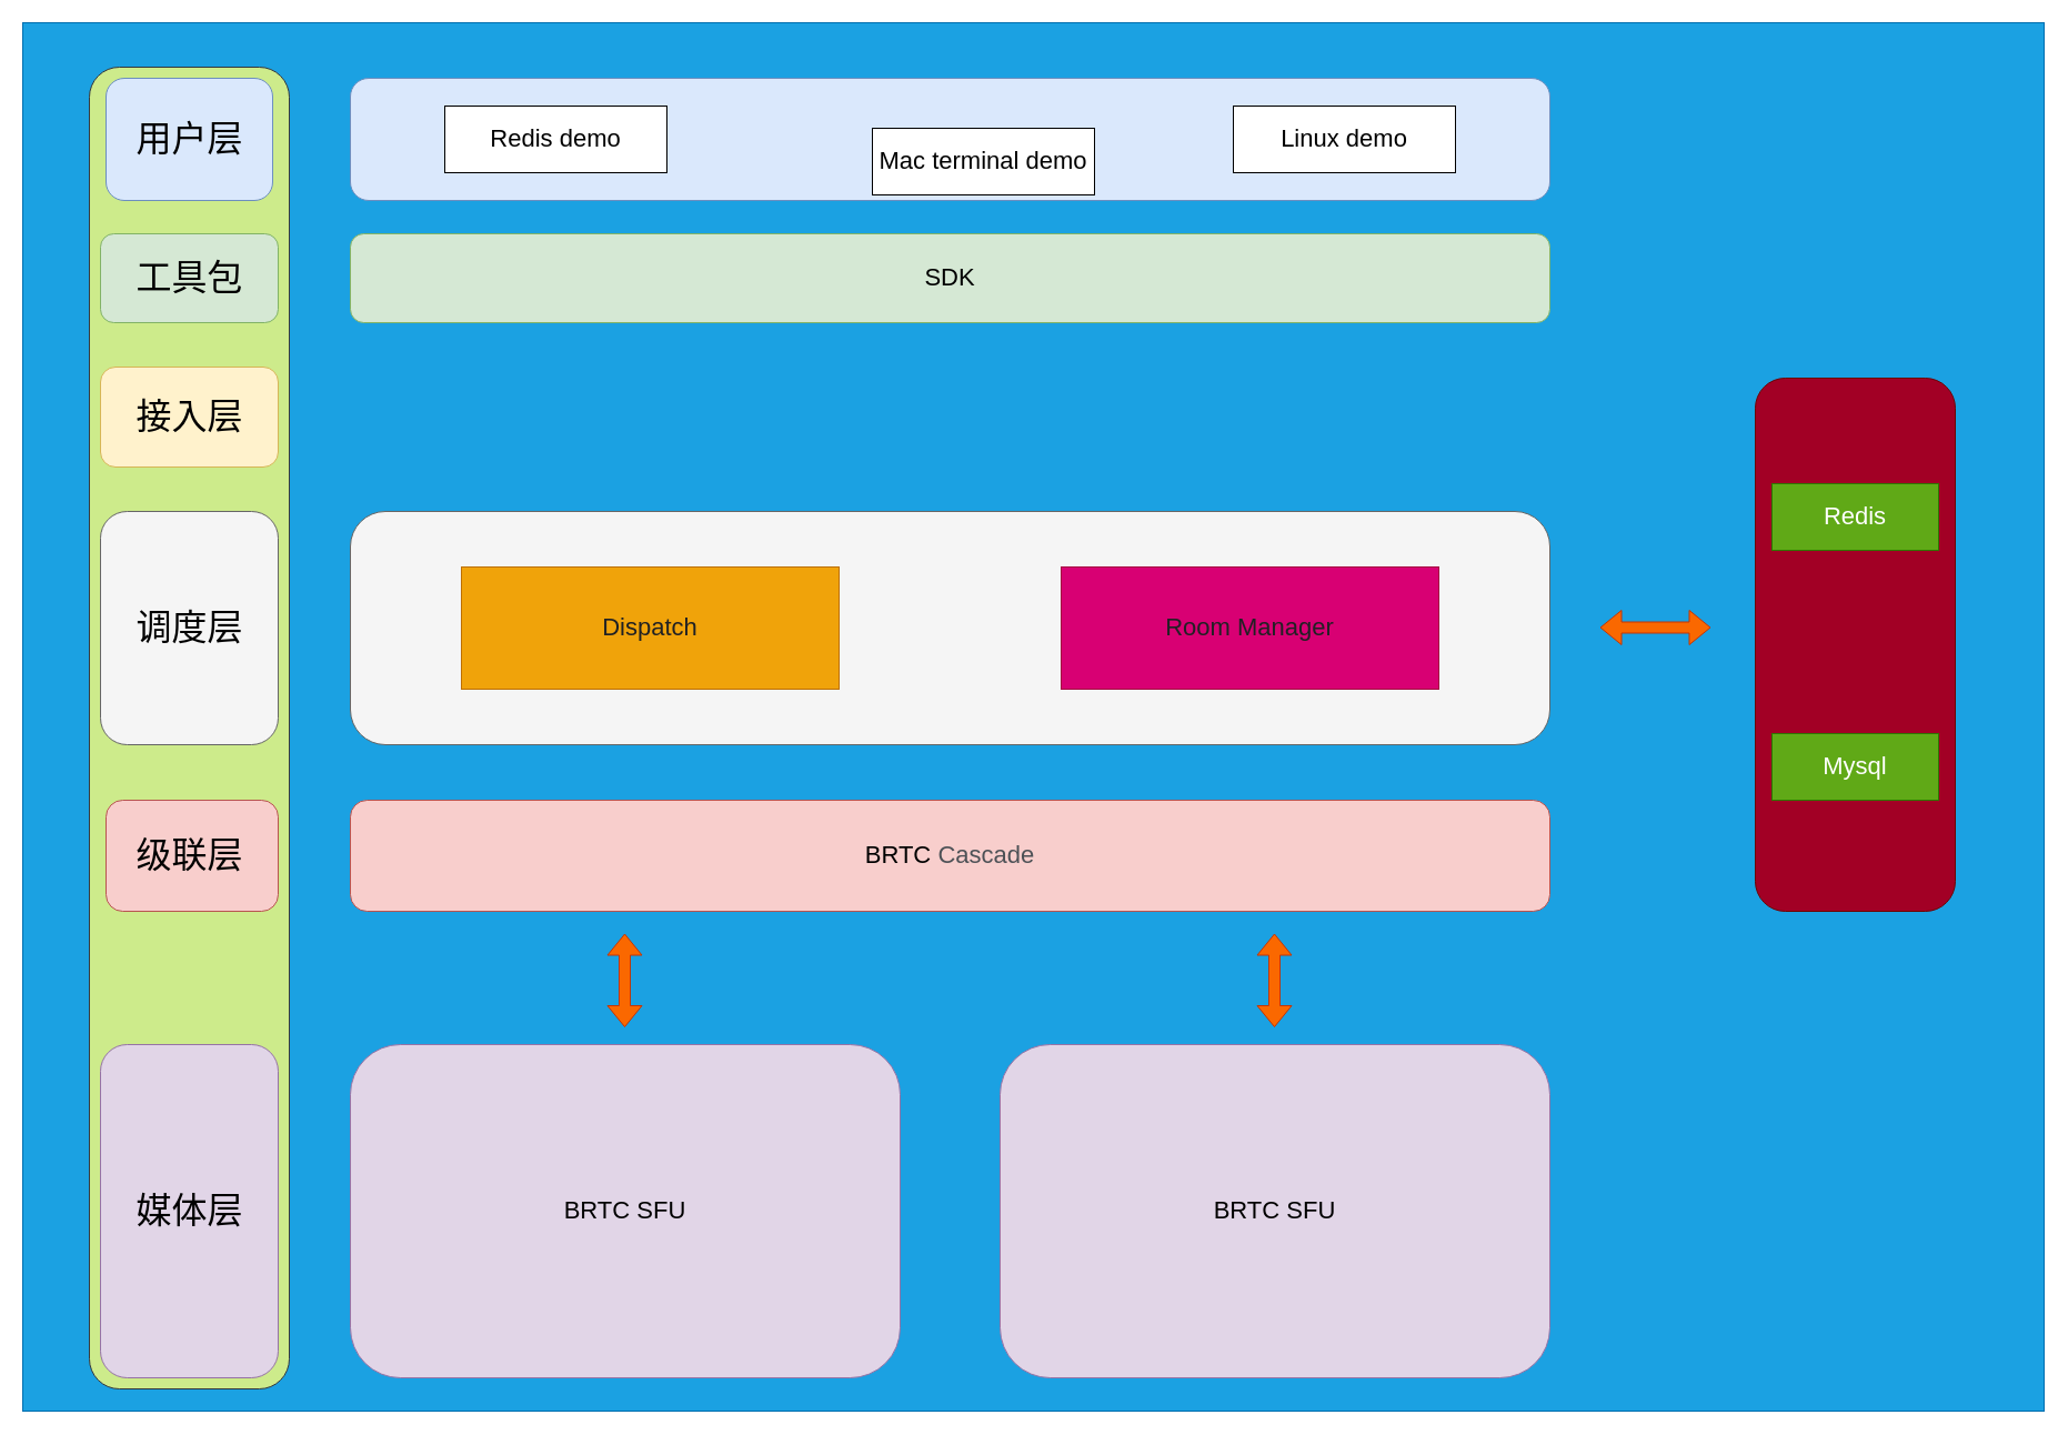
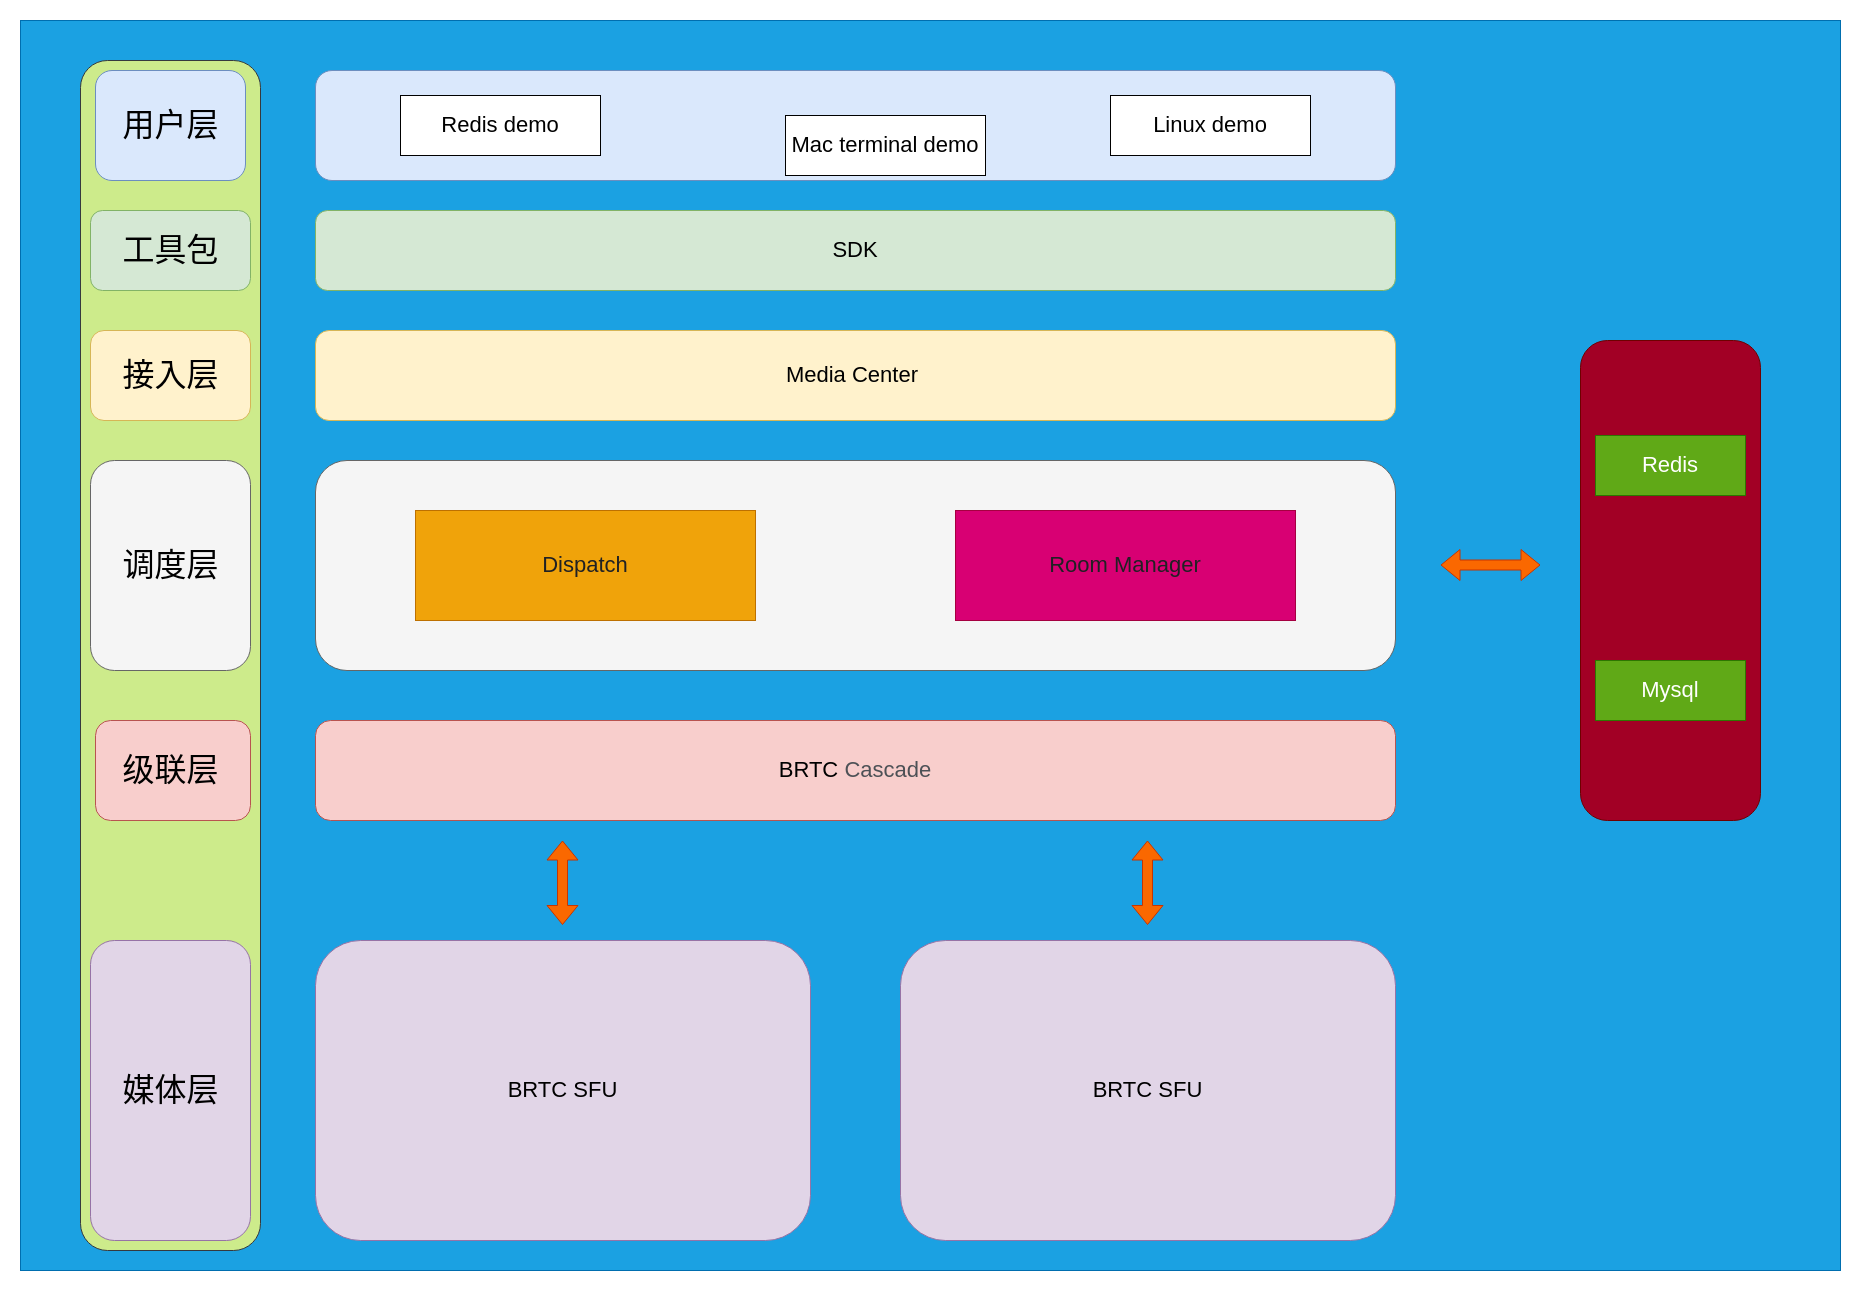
+ <mxCell id="15" value="&lt;font style=&quot;font-size: 22px;&quot;&gt;Media Center&amp;nbsp;&lt;/font&gt;" style="rounded=1;whiteSpace=wrap;html=1;fillColor=#fff2cc;strokeColor=#d6b656;" vertex="1" parent="1"><mxGeometry x="315" y="330" width="1080" height="90" as="geometry" /></mxCell>
